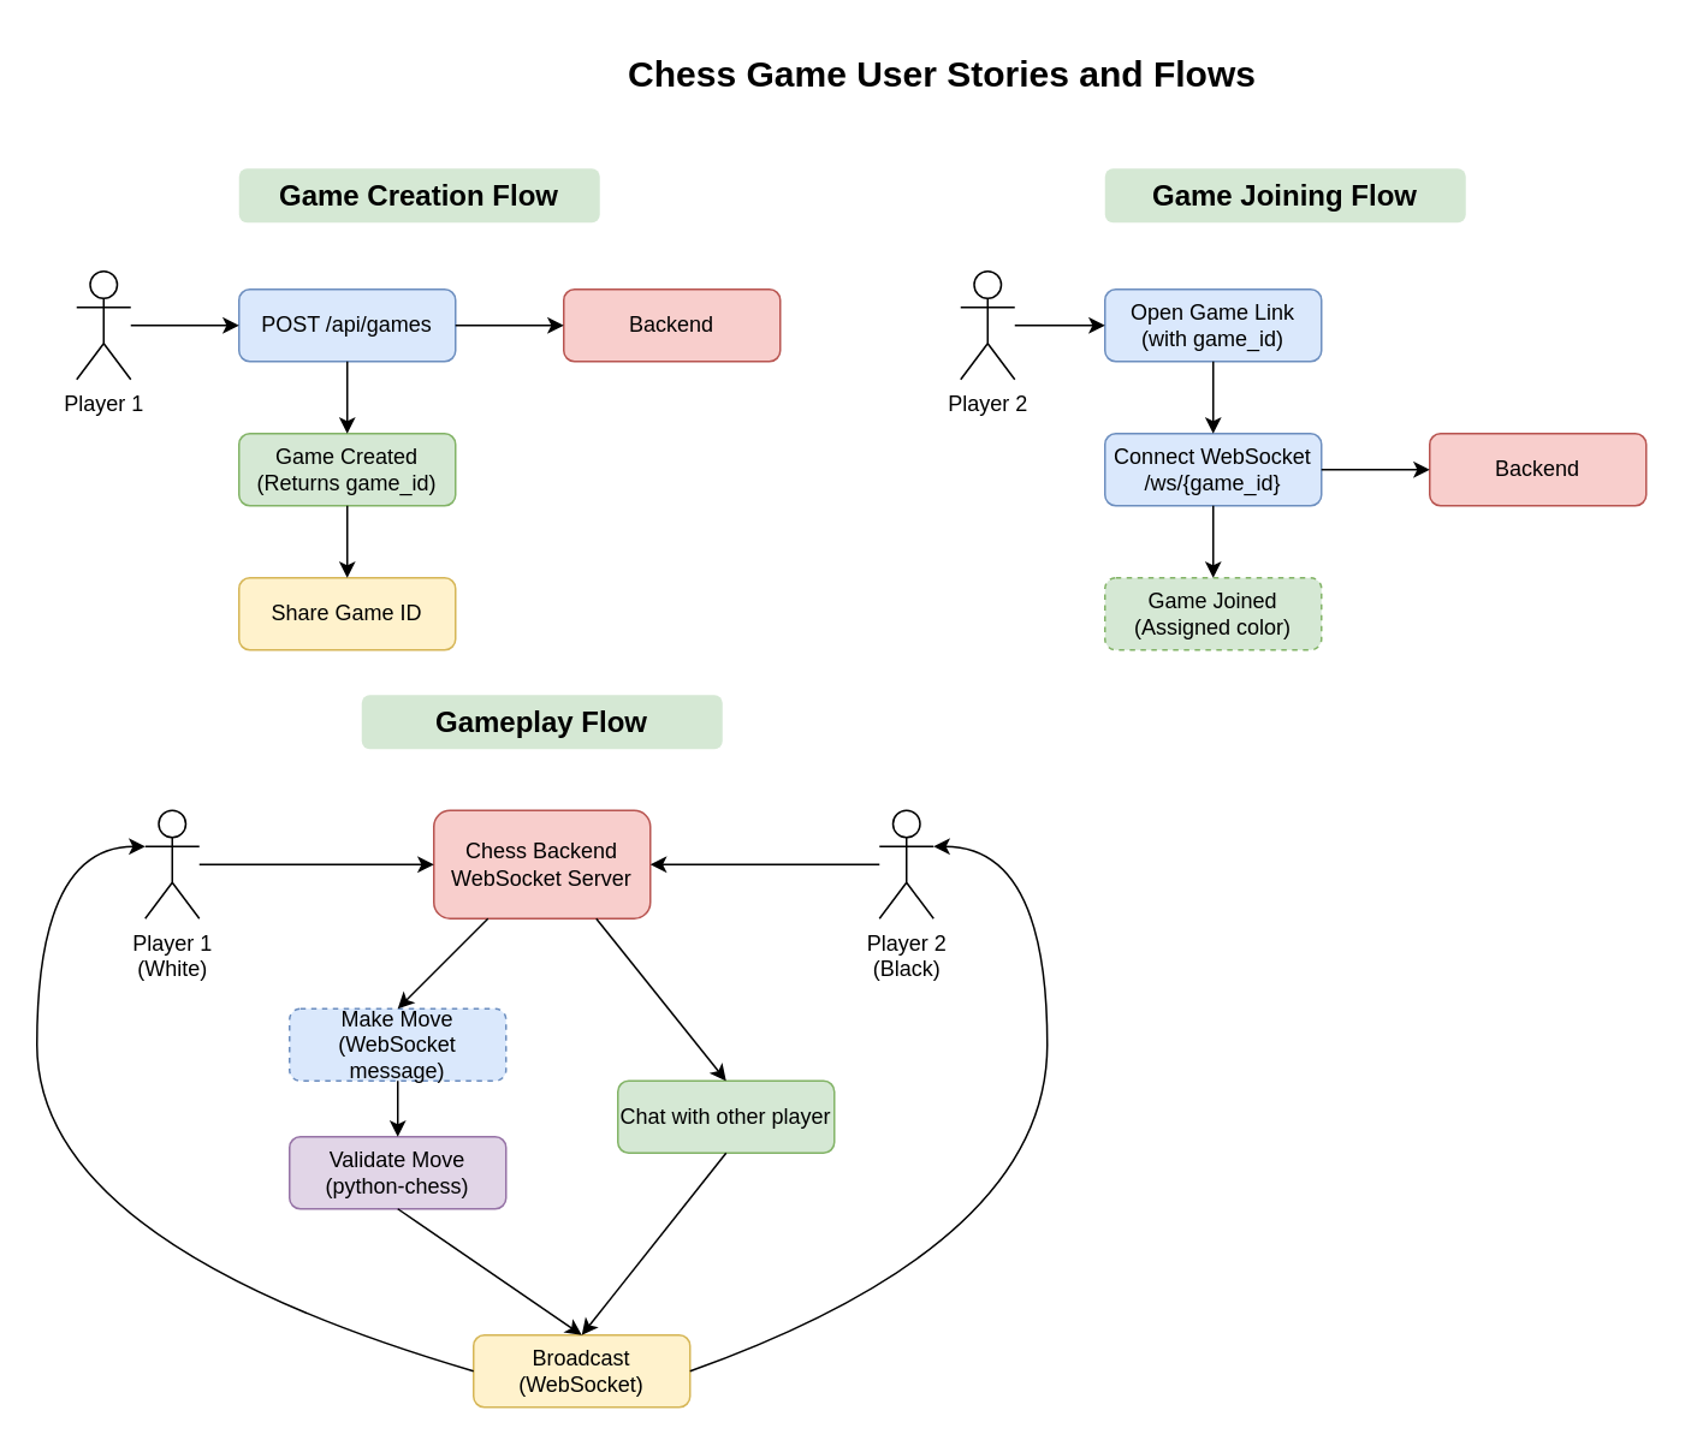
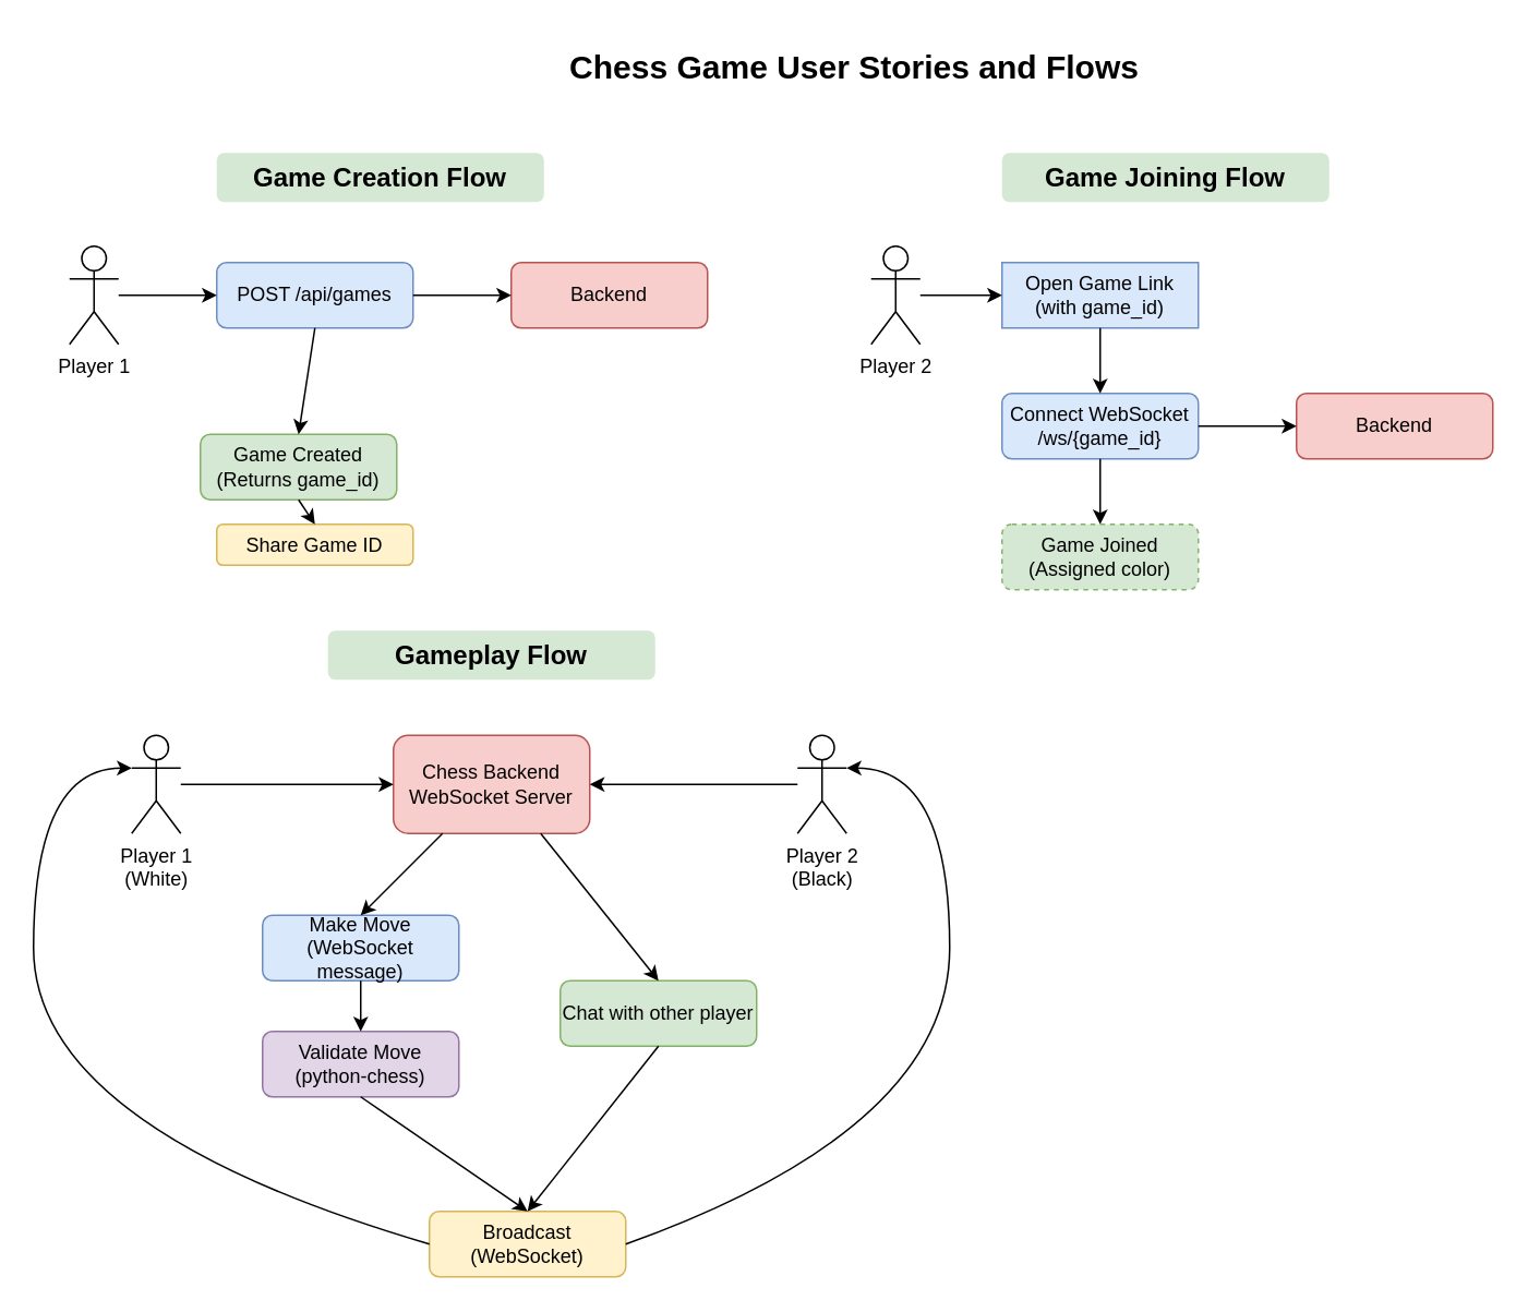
- <mxCell id="15" value="Open Game Link&#10;(with game_id)" style="rounded=1;whiteSpace=wrap;html=1;fillColor=#dae8fc;strokeColor=#6c8ebf;" parent="1" vertex="1"><mxGeometry x="612" y="160" width="120" height="40" as="geometry" /></mxCell>
+ <mxCell id="15" value="Open Game Link&#10;(with game_id)" style="whiteSpace=wrap;html=1;fillColor=#dae8fc;strokeColor=#6c8ebf;rounded=0;" parent="1" vertex="1"><mxGeometry x="612" y="160" width="120" height="40" as="geometry" /></mxCell>
- <mxCell id="7" value="Game Created&#10;(Returns game_id)" style="rounded=1;whiteSpace=wrap;html=1;fillColor=#d5e8d4;strokeColor=#82b366;" parent="1" vertex="1"><mxGeometry x="132" y="240" width="120" height="40" as="geometry" /></mxCell>
+ <mxCell id="7" value="Game Created&#10;(Returns game_id)" style="rounded=1;whiteSpace=wrap;html=1;fillColor=#d5e8d4;strokeColor=#82b366;" parent="1" vertex="1"><mxGeometry x="122" y="265" width="120" height="40" as="geometry" /></mxCell>
- <mxCell id="8" value="Share Game ID" style="rounded=1;whiteSpace=wrap;html=1;fillColor=#fff2cc;strokeColor=#d6b656;" parent="1" vertex="1"><mxGeometry x="132" y="320" width="120" height="40" as="geometry" /></mxCell>
+ <mxCell id="8" value="Share Game ID" style="rounded=1;whiteSpace=wrap;html=1;fillColor=#fff2cc;strokeColor=#d6b656;" parent="1" vertex="1"><mxGeometry x="132" y="320" width="120" height="25" as="geometry" /></mxCell>
- <mxCell id="27" value="Make Move&#10;(WebSocket message)" style="rounded=1;whiteSpace=wrap;html=1;fillColor=#dae8fc;strokeColor=#6c8ebf;dashed=1;" parent="1" vertex="1"><mxGeometry x="160" y="559" width="120" height="40" as="geometry" /></mxCell>
+ <mxCell id="27" value="Make Move&#10;(WebSocket message)" style="rounded=1;whiteSpace=wrap;html=1;fillColor=#dae8fc;strokeColor=#6c8ebf;" parent="1" vertex="1"><mxGeometry x="160" y="559" width="120" height="40" as="geometry" /></mxCell>
